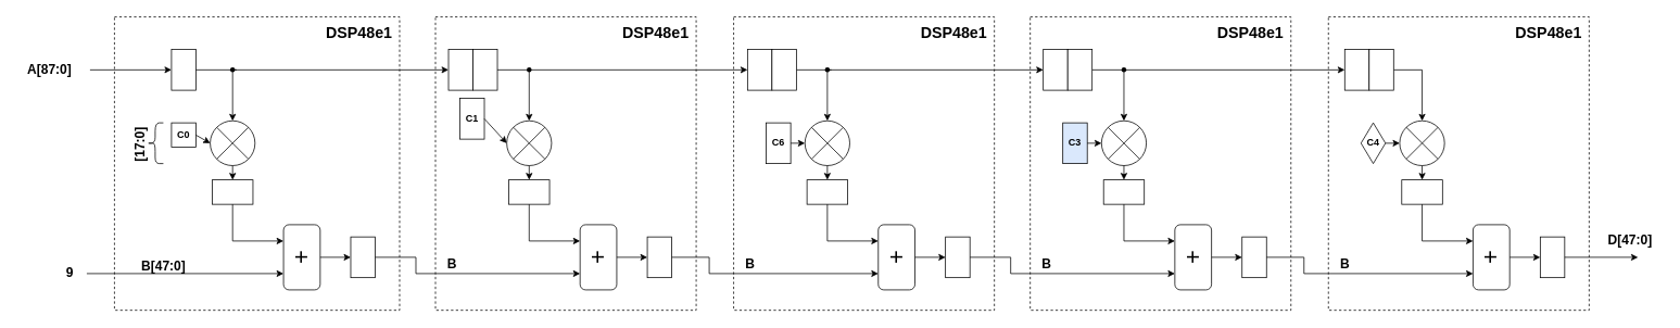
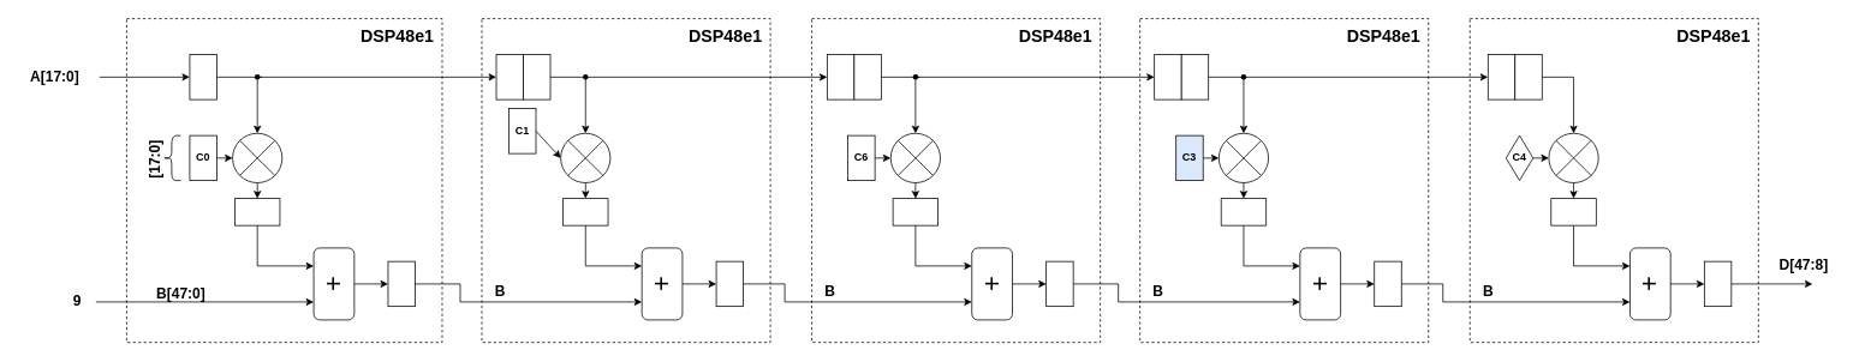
- <mxCell id="99" value="&lt;b&gt;&lt;font style=&quot;font-size: 16px;&quot;&gt;A[87:0]&lt;/font&gt;&lt;/b&gt;" style="text;html=1;align=center;verticalAlign=middle;resizable=0;points=[];autosize=1;strokeColor=none;fillColor=none;" parent="1" vertex="1"><mxGeometry x="20" y="70" width="80" height="30" as="geometry" /></mxCell>
+ <mxCell id="99" value="&lt;b&gt;&lt;font style=&quot;font-size: 16px;&quot;&gt;A[17:0]&lt;/font&gt;&lt;/b&gt;" style="text;html=1;align=center;verticalAlign=middle;resizable=0;points=[];autosize=1;strokeColor=none;fillColor=none;" parent="1" vertex="1"><mxGeometry x="20" y="70" width="80" height="30" as="geometry" /></mxCell>
- <mxCell id="4" value="C0" style="rounded=0;whiteSpace=wrap;html=1;fontStyle=1" parent="1" vertex="1"><mxGeometry x="210" y="150" width="30" height="30" as="geometry" /></mxCell>
+ <mxCell id="4" value="C0" style="rounded=0;whiteSpace=wrap;html=1;fontStyle=1" parent="1" vertex="1"><mxGeometry x="210" y="150" width="30" height="50" as="geometry" /></mxCell>
- <mxCell id="98" value="&lt;font style=&quot;font-size: 16px;&quot;&gt;D[47:0]&lt;/font&gt;" style="text;html=1;align=center;verticalAlign=middle;resizable=0;points=[];autosize=1;strokeColor=none;fillColor=none;fontStyle=1" parent="1" vertex="1"><mxGeometry x="1960" y="278" width="80" height="30" as="geometry" /></mxCell>
+ <mxCell id="98" value="&lt;font style=&quot;font-size: 16px;&quot;&gt;D[47:8]&lt;/font&gt;" style="text;html=1;align=center;verticalAlign=middle;resizable=0;points=[];autosize=1;strokeColor=none;fillColor=none;fontStyle=1" parent="1" vertex="1"><mxGeometry x="1960" y="278" width="80" height="30" as="geometry" /></mxCell>
